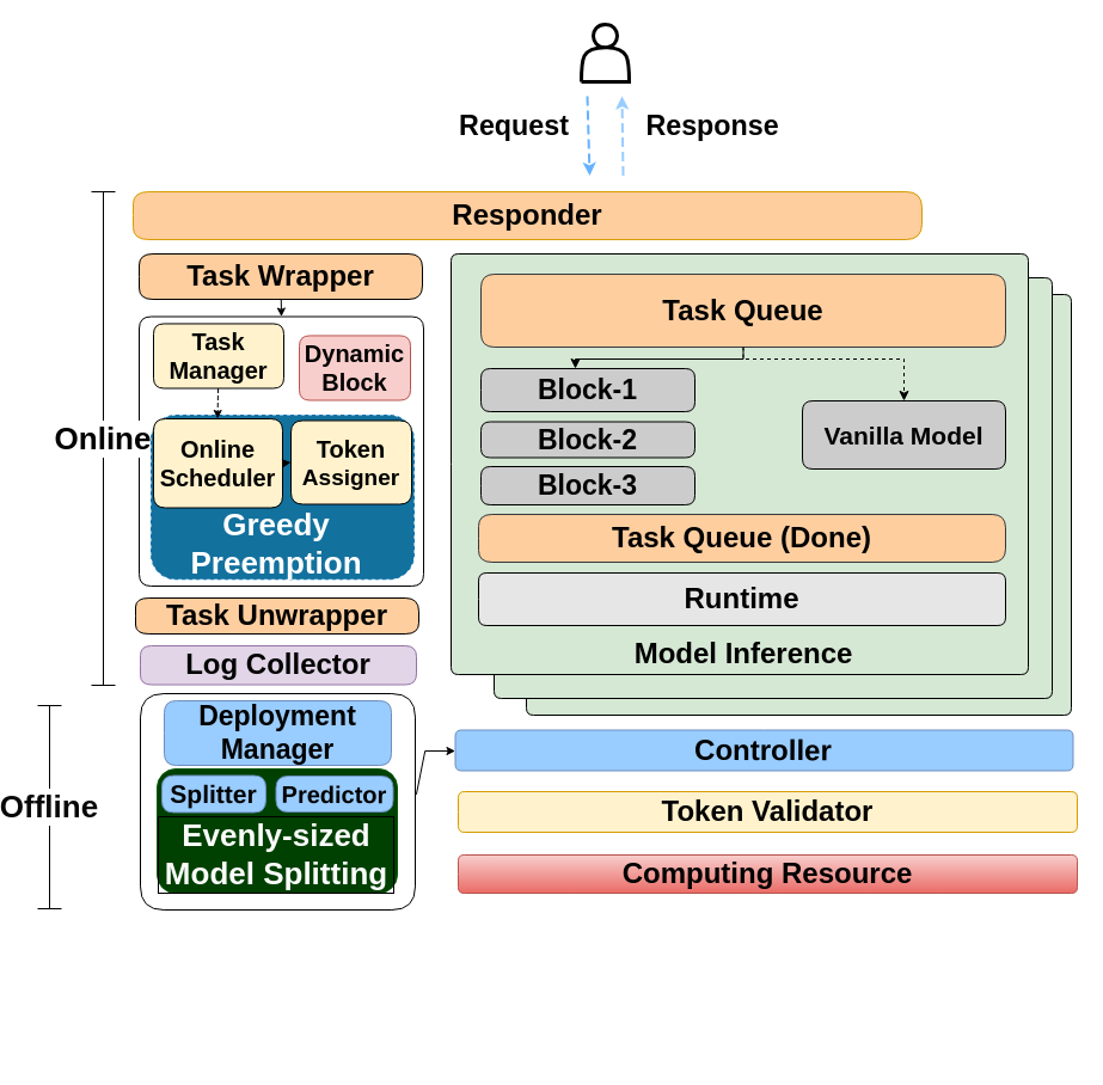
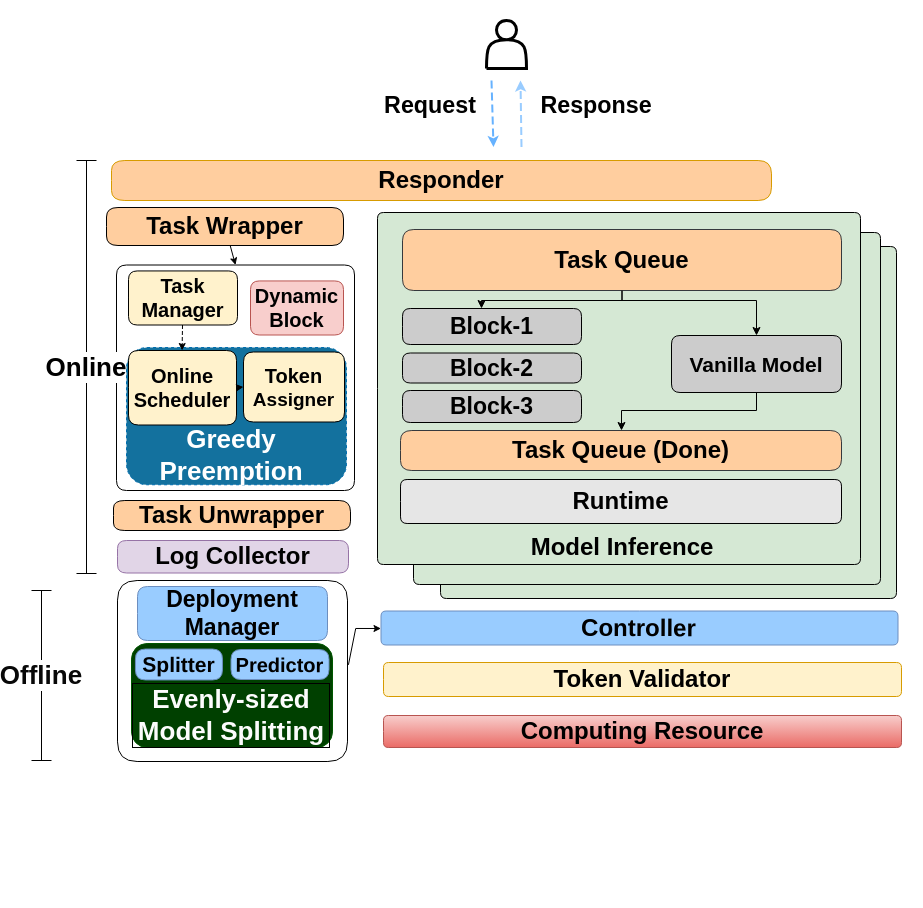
- <mxCell id="7" value="&lt;div style=&quot;font-size: 24px;&quot;&gt;&lt;font style=&quot;font-size: 24px; font-family: Helvetica; color: rgb(0, 0, 0); direction: ltr; letter-spacing: 0px; line-height: 120%; opacity: 1;&quot;&gt;Task Wrapper&lt;/font&gt;&lt;/div&gt;" style="verticalAlign=middle;align=center;vsdxID=7;fillColor=#FFCE9F;gradientColor=none;shape=stencil(nZBLDsIwDERP4y3Kh4oDlHIBThARQyxCUqUBCqcnrUEKiFV3npk3sjSg28GZHkGJIad4xjvZ7EBvQSkKDhPlcoHuQLfHmPCU4jVY1r0ppBKzg5Y7cqKVMOmwpye+PblabxoOuHmJt+njyLng6FGrHYOeQgVKsRj96L/wYvQLLMe8CG9F3vOgdf67YLF4fd29AA==);strokeColor=#000000;spacingTop=-3;spacingBottom=-3;spacingLeft=-3;spacingRight=-3;points=[];labelBackgroundColor=none;rounded=1;html=1;whiteSpace=wrap;fontStyle=1;fontSize=24;" parent="1" vertex="1"><mxGeometry x="105" y="212" width="237" height="38" as="geometry" /></mxCell>
+ <mxCell id="7" value="&lt;div style=&quot;font-size: 24px;&quot;&gt;&lt;font style=&quot;font-size: 24px; font-family: Helvetica; color: rgb(0, 0, 0); direction: ltr; letter-spacing: 0px; line-height: 120%; opacity: 1;&quot;&gt;Task Wrapper&lt;/font&gt;&lt;/div&gt;" style="verticalAlign=middle;align=center;vsdxID=7;fillColor=#FFCE9F;gradientColor=none;shape=stencil(nZBLDsIwDERP4y3Kh4oDlHIBThARQyxCUqUBCqcnrUEKiFV3npk3sjSg28GZHkGJIad4xjvZ7EBvQSkKDhPlcoHuQLfHmPCU4jVY1r0ppBKzg5Y7cqKVMOmwpye+PblabxoOuHmJt+njyLng6FGrHYOeQgVKsRj96L/wYvQLLMe8CG9F3vOgdf67YLF4fd29AA==);strokeColor=#000000;spacingTop=-3;spacingBottom=-3;spacingLeft=-3;spacingRight=-3;points=[];labelBackgroundColor=none;rounded=1;html=1;whiteSpace=wrap;fontStyle=1;fontSize=24;" parent="1" vertex="1"><mxGeometry x="95" y="207" width="237" height="38" as="geometry" /></mxCell>
- <mxCell id="15" style="edgeStyle=orthogonalEdgeStyle;rounded=0;orthogonalLoop=1;jettySize=auto;html=1;fontSize=23;dashed=1;" parent="1" source="16" target="43" edge="1"><mxGeometry relative="1" as="geometry"><Array as="points"><mxPoint x="611" y="300" /><mxPoint x="745" y="300" /></Array></mxGeometry></mxCell>
+ <mxCell id="15" style="edgeStyle=orthogonalEdgeStyle;rounded=0;orthogonalLoop=1;jettySize=auto;html=1;fontSize=23;" parent="1" source="16" target="43" edge="1"><mxGeometry relative="1" as="geometry"><Array as="points"><mxPoint x="611" y="300" /><mxPoint x="745" y="300" /></Array></mxGeometry></mxCell>
+ <mxCell id="42" style="edgeStyle=orthogonalEdgeStyle;rounded=0;orthogonalLoop=1;jettySize=auto;html=1;fontSize=23;" parent="1" source="43" target="39" edge="1"><mxGeometry relative="1" as="geometry"><Array as="points"><mxPoint x="745" y="410" /><mxPoint x="610" y="410" /></Array></mxGeometry></mxCell>
